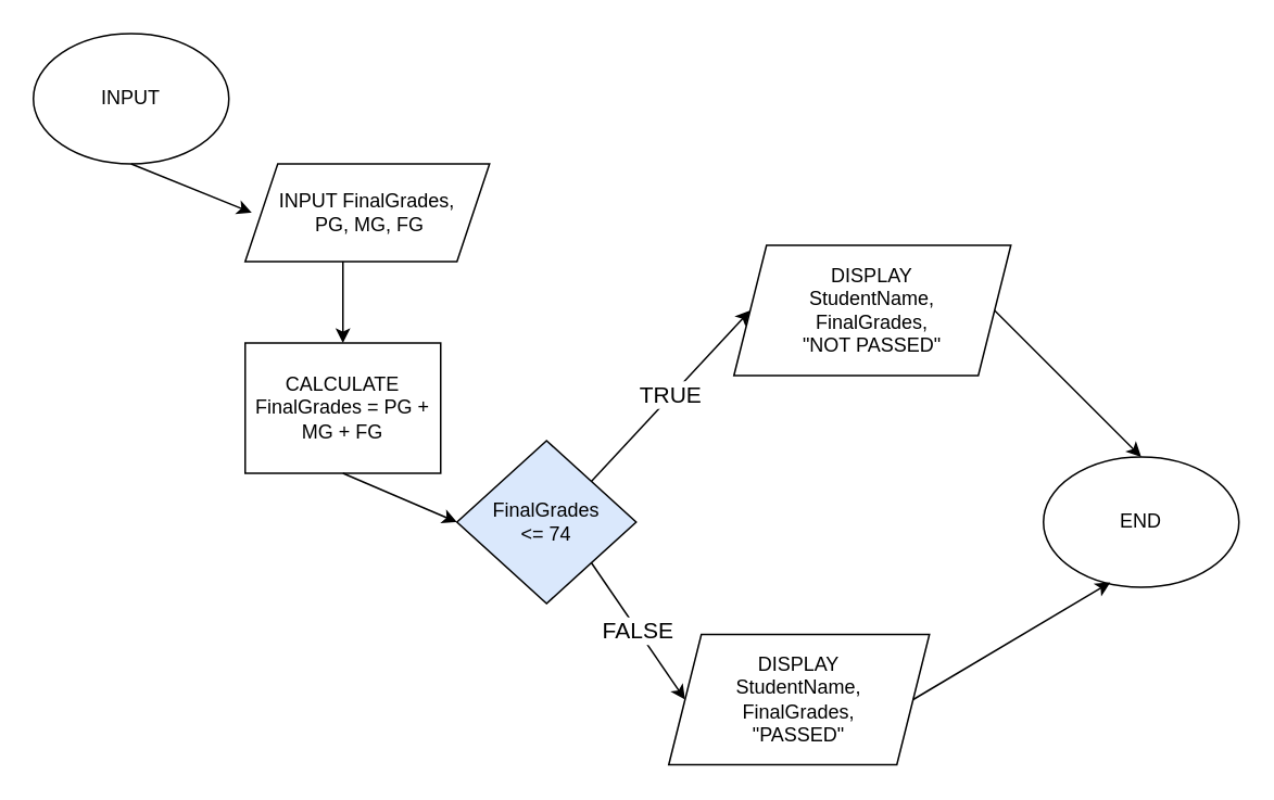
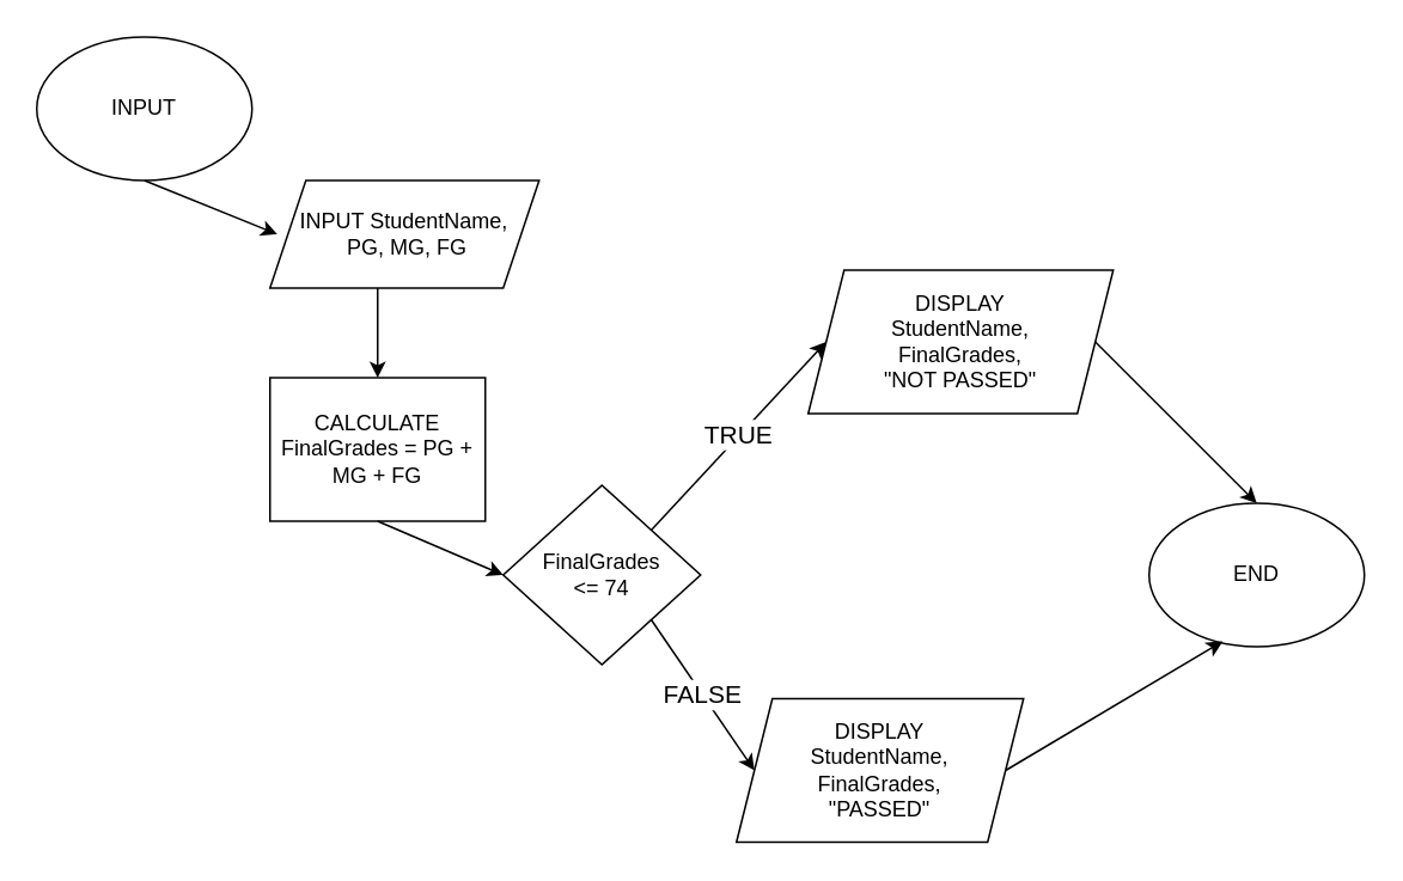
- <mxCell id="3" value="INPUT FinalGrades,&lt;br&gt;&amp;nbsp;PG, MG, FG" style="shape=parallelogram;perimeter=parallelogramPerimeter;whiteSpace=wrap;html=1;fixedSize=1;" vertex="1" parent="1"><mxGeometry x="150" y="100" width="150" height="60" as="geometry" /></mxCell>
+ <mxCell id="3" value="INPUT StudentName,&lt;br&gt;&amp;nbsp;PG, MG, FG" style="shape=parallelogram;perimeter=parallelogramPerimeter;whiteSpace=wrap;html=1;fixedSize=1;" vertex="1" parent="1"><mxGeometry x="150" y="100" width="150" height="60" as="geometry" /></mxCell>
- <mxCell id="5" value="FinalGrades &lt;br&gt;&amp;lt;= 74" style="rhombus;whiteSpace=wrap;html=1;fillColor=#dae8fc;" vertex="1" parent="1"><mxGeometry x="280" y="270" width="110" height="100" as="geometry" /></mxCell>
+ <mxCell id="5" value="FinalGrades &lt;br&gt;&amp;lt;= 74" style="rhombus;whiteSpace=wrap;html=1;" vertex="1" parent="1"><mxGeometry x="280" y="270" width="110" height="100" as="geometry" /></mxCell>
